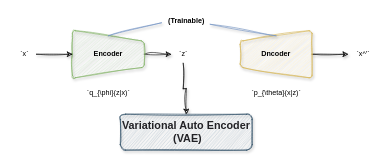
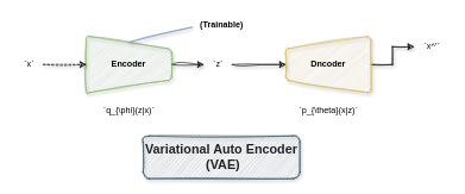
- <mxCell id="15" value="" style="endArrow=none;html=1;rounded=0;entryX=1;entryY=0.667;entryDx=0;entryDy=0;entryPerimeter=0;exitX=1;exitY=0.5;exitDx=0;exitDy=0;shadow=1;sketch=1;curveFitting=1;jiggle=2;fillColor=#dae8fc;strokeColor=#6c8ebf;" edge="1" parent="1" source="5" target="13"><mxGeometry width="50" height="50" relative="1" as="geometry"><mxPoint x="470" y="40" as="sourcePoint" /><mxPoint x="520" y="-10" as="targetPoint" /></mxGeometry></mxCell>
- <mxCell id="8" style="edgeStyle=orthogonalEdgeStyle;rounded=0;orthogonalLoop=1;jettySize=auto;html=1;entryX=0.5;entryY=1;entryDx=0;entryDy=0;shadow=1;sketch=1;curveFitting=1;jiggle=2;" edge="1" parent="1" source="9" target="3"><mxGeometry relative="1" as="geometry" /></mxCell>
+ <mxCell id="8" style="edgeStyle=orthogonalEdgeStyle;rounded=0;orthogonalLoop=1;jettySize=auto;html=1;entryX=0.5;entryY=1;entryDx=0;entryDy=0;shadow=1;sketch=1;curveFitting=1;jiggle=2;dashed=1;" edge="1" parent="1" source="9" target="3"><mxGeometry relative="1" as="geometry" /></mxCell>
- <mxCell id="10" value="`x^'`" style="text;html=1;align=center;verticalAlign=middle;resizable=0;points=[];autosize=1;strokeColor=none;fillColor=none;" vertex="1" parent="1"><mxGeometry x="580" y="75" width="50" height="30" as="geometry" /></mxCell>
+ <mxCell id="10" value="`x^'`" style="text;html=1;align=center;verticalAlign=middle;resizable=0;points=[];autosize=1;strokeColor=none;fillColor=none;" vertex="1" parent="1"><mxGeometry x="580" y="50" width="50" height="30" as="geometry" /></mxCell>
- <mxCell id="6" style="edgeStyle=orthogonalEdgeStyle;rounded=0;orthogonalLoop=1;jettySize=auto;html=1;strokeColor=#000000;sketch=1;curveFitting=1;jiggle=2;shadow=1;" edge="1" parent="1" source="7" target="16"><mxGeometry relative="1" as="geometry" /></mxCell>
+ <mxCell id="6" style="edgeStyle=orthogonalEdgeStyle;rounded=0;orthogonalLoop=1;jettySize=auto;html=1;entryX=0.5;entryY=0;entryDx=0;entryDy=0;strokeColor=#000000;sketch=1;curveFitting=1;jiggle=2;shadow=1;" edge="1" parent="1" source="7" target="5"><mxGeometry relative="1" as="geometry" /></mxCell>
